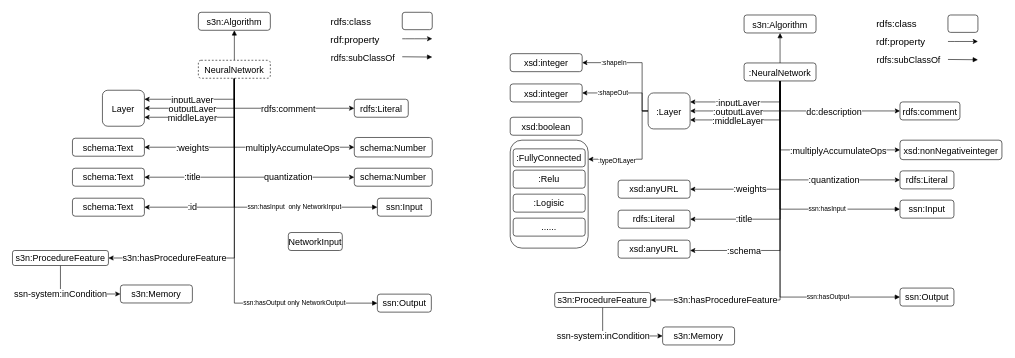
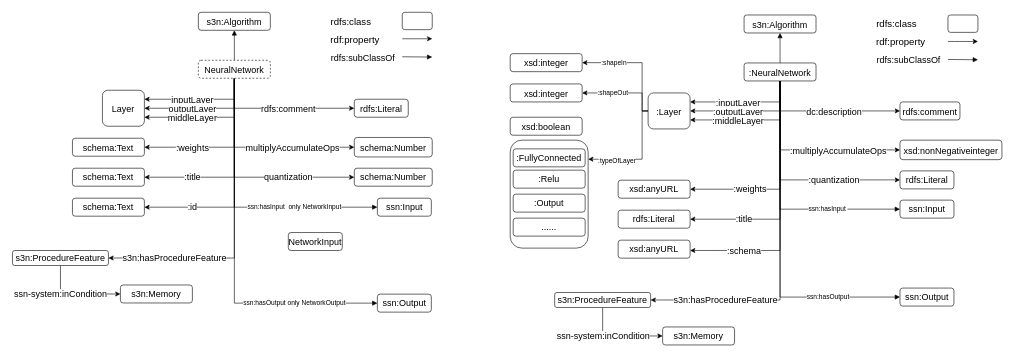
- <mxCell id="82" value=":Logisic" style="rounded=1;whiteSpace=wrap;html=1;fontSize=15;" parent="1" vertex="1"><mxGeometry x="855" y="323.25" width="120" height="30" as="geometry" /></mxCell>
+ <mxCell id="82" value=":Output" style="rounded=1;whiteSpace=wrap;html=1;fontSize=15;" parent="1" vertex="1"><mxGeometry x="855" y="323.25" width="120" height="30" as="geometry" /></mxCell>
